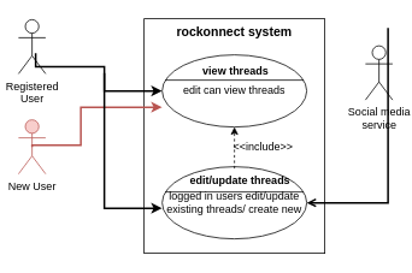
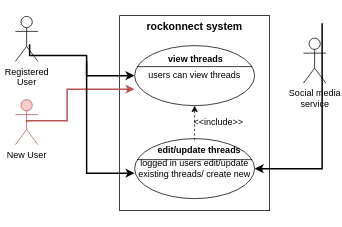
- <mxCell id="5" value="edit can view threads&lt;br&gt;" style="html=1;shape=mxgraph.sysml.useCaseExtPt;whiteSpace=wrap;align=center;" parent="1" vertex="1"><mxGeometry x="179" y="60" width="160" height="80" as="geometry" /></mxCell>
+ <mxCell id="5" value="users can view threads&lt;br&gt;" style="html=1;shape=mxgraph.sysml.useCaseExtPt;whiteSpace=wrap;align=center;" parent="1" vertex="1"><mxGeometry x="179" y="60" width="160" height="80" as="geometry" /></mxCell>
- <mxCell id="11" style="edgeStyle=orthogonalEdgeStyle;rounded=0;orthogonalLoop=1;jettySize=auto;html=1;entryX=1;entryY=0.5;entryDx=0;entryDy=0;entryPerimeter=0;startArrow=none;startFill=0;endArrow=open;endFill=1;strokeWidth=2;" parent="1" source="12" target="7" edge="1"><mxGeometry relative="1" as="geometry"><Array as="points"><mxPoint x="429" y="30" /><mxPoint x="429" y="224" /></Array></mxGeometry></mxCell>
+ <mxCell id="11" style="edgeStyle=orthogonalEdgeStyle;rounded=0;orthogonalLoop=1;jettySize=auto;html=1;entryX=1;entryY=0.5;entryDx=0;entryDy=0;entryPerimeter=0;startArrow=none;startFill=0;endArrow=classic;endFill=1;strokeWidth=2;" parent="1" source="12" target="7" edge="1"><mxGeometry relative="1" as="geometry"><Array as="points"><mxPoint x="429" y="30" /><mxPoint x="429" y="224" /></Array></mxGeometry></mxCell>
